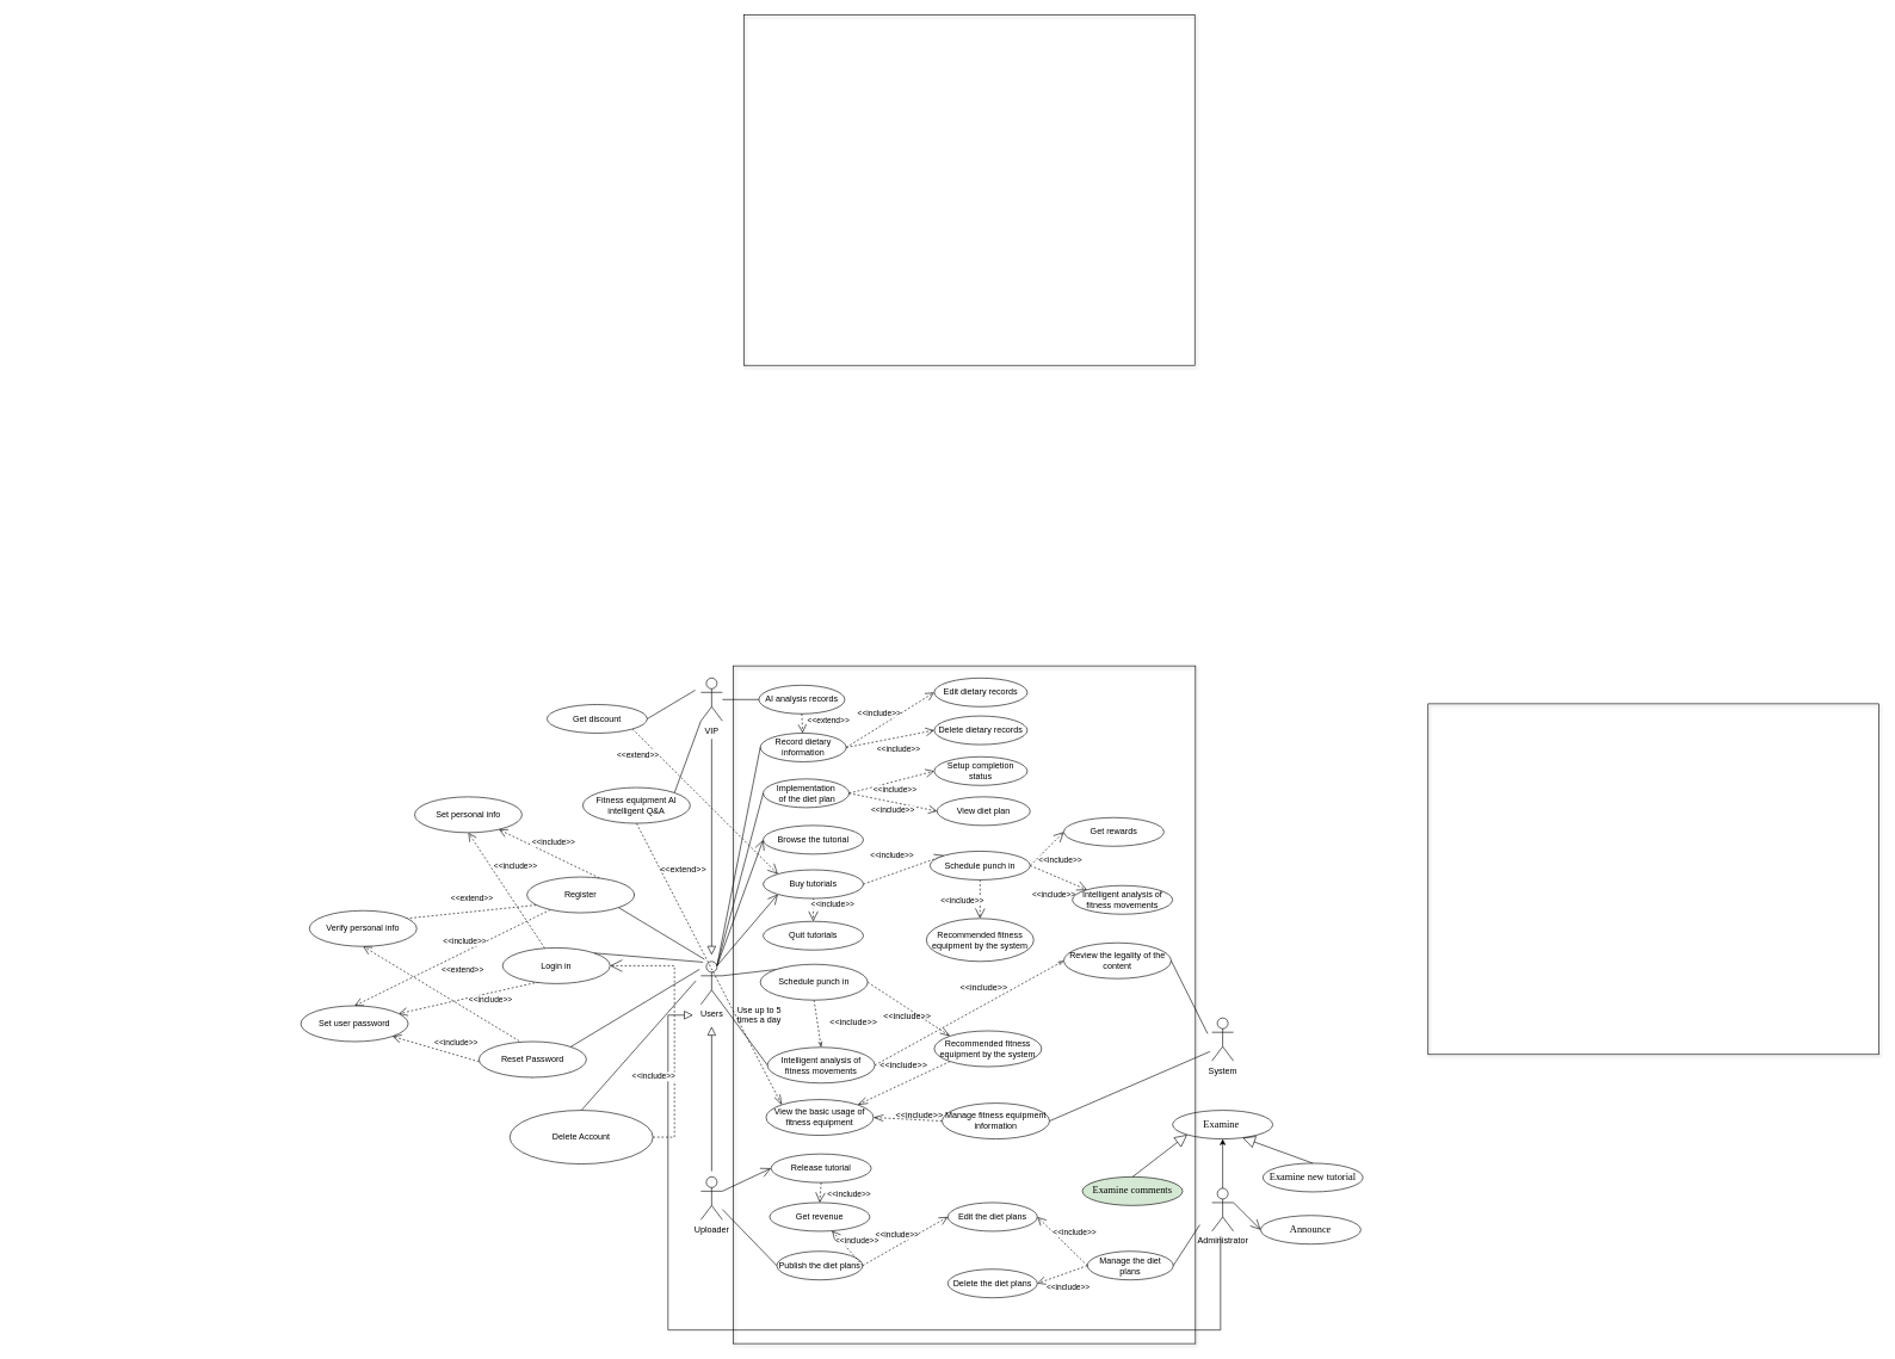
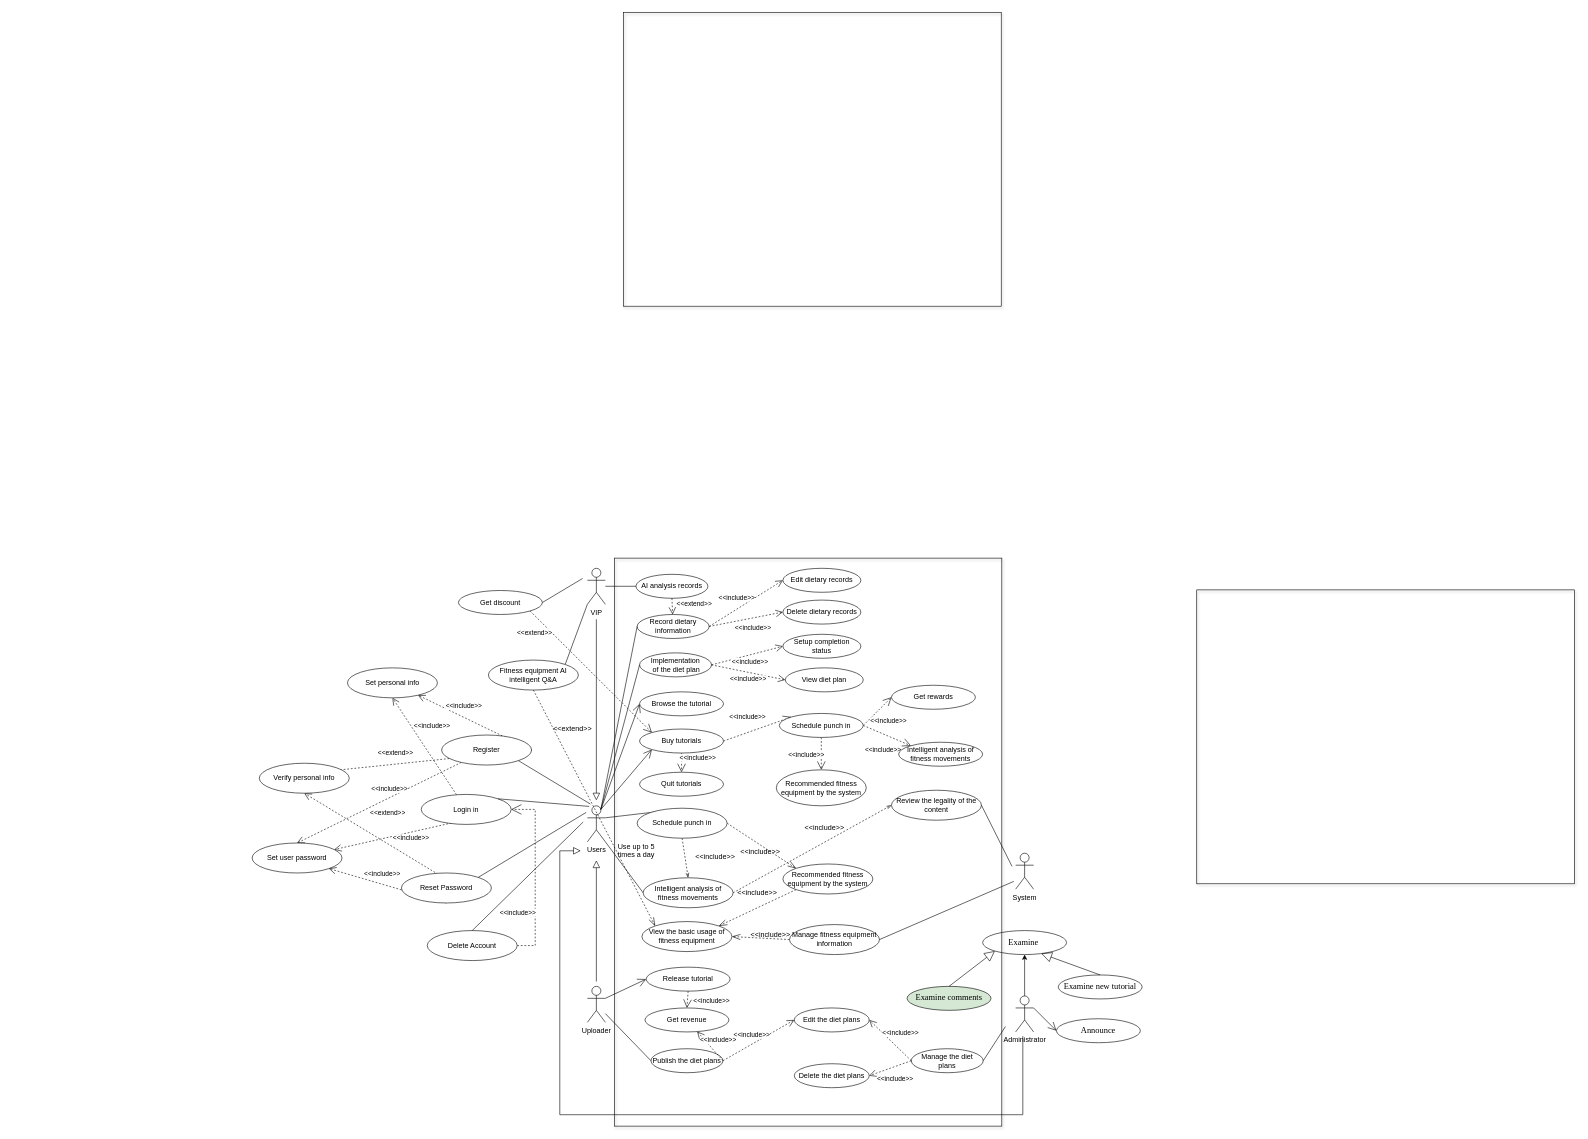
- <mxCell id="56" value="Delete Account" style="ellipse;whiteSpace=wrap;html=1;" parent="1" vertex="1"><mxGeometry x="711" y="1551" width="200" height="75" as="geometry" /></mxCell>
+ <mxCell id="56" value="Delete Account" style="ellipse;whiteSpace=wrap;html=1;" parent="1" vertex="1"><mxGeometry x="711" y="1551" width="150" height="50" as="geometry" /></mxCell>
